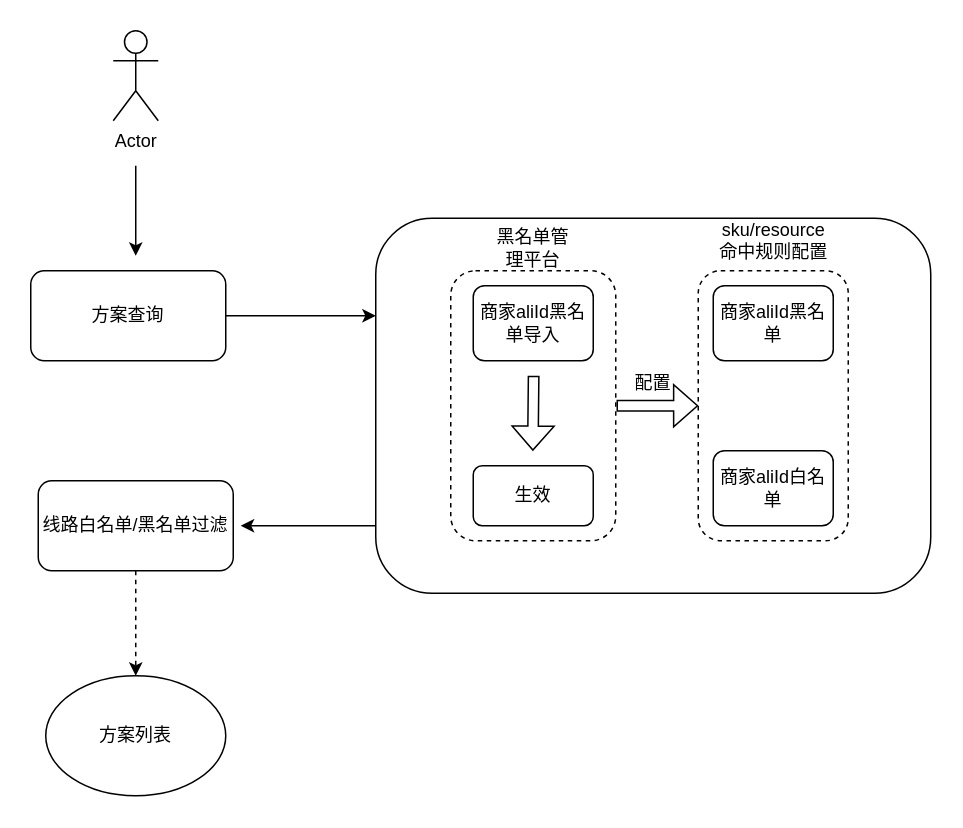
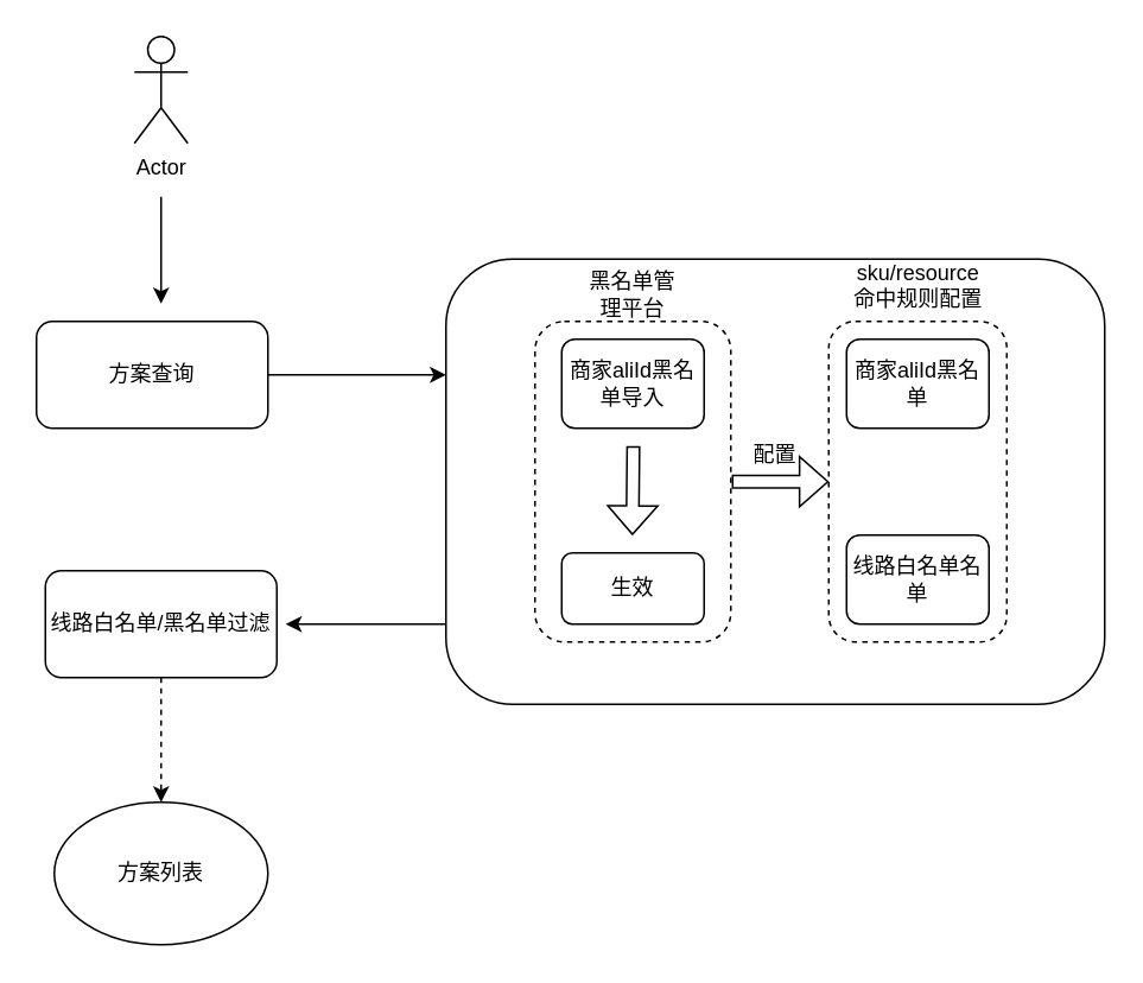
- <mxCell id="11" value="&lt;span style=&quot;background-color: initial;&quot;&gt;商家aliId白&lt;/span&gt;名单" style="rounded=1;whiteSpace=wrap;html=1;fillColor=none;" vertex="1" parent="1"><mxGeometry x="475" y="300" width="80" height="50" as="geometry" /></mxCell>
+ <mxCell id="11" value="&lt;span style=&quot;background-color: initial;&quot;&gt;线路白名单&lt;/span&gt;名单" style="rounded=1;whiteSpace=wrap;html=1;fillColor=none;" vertex="1" parent="1"><mxGeometry x="475" y="300" width="80" height="50" as="geometry" /></mxCell>
